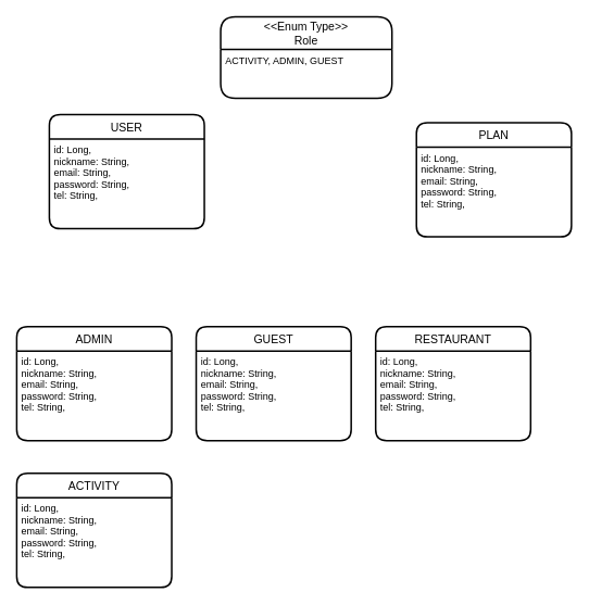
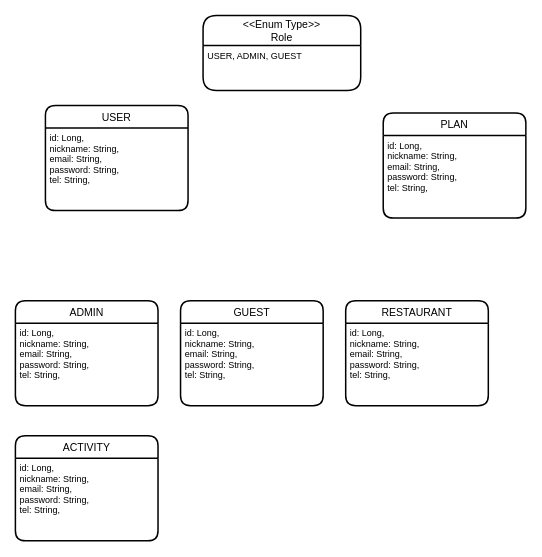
- <mxCell id="5" value="ACTIVITY, ADMIN, GUEST" style="align=left;strokeColor=none;fillColor=none;spacingLeft=4;fontSize=12;verticalAlign=top;resizable=0;rotatable=0;part=1;" parent="4" vertex="1"><mxGeometry y="40" width="210" height="60" as="geometry" /></mxCell>
+ <mxCell id="5" value="USER, ADMIN, GUEST" style="align=left;strokeColor=none;fillColor=none;spacingLeft=4;fontSize=12;verticalAlign=top;resizable=0;rotatable=0;part=1;" parent="4" vertex="1"><mxGeometry y="40" width="210" height="60" as="geometry" /></mxCell>
